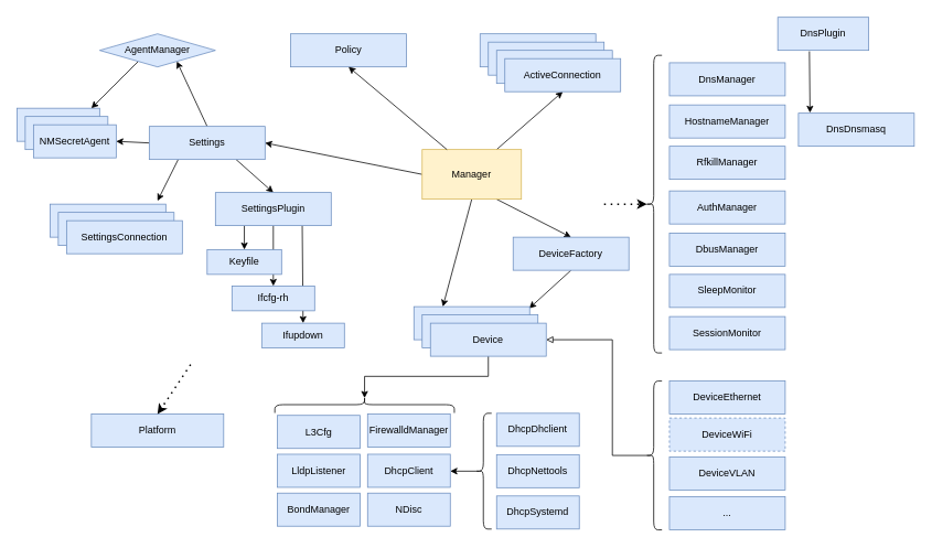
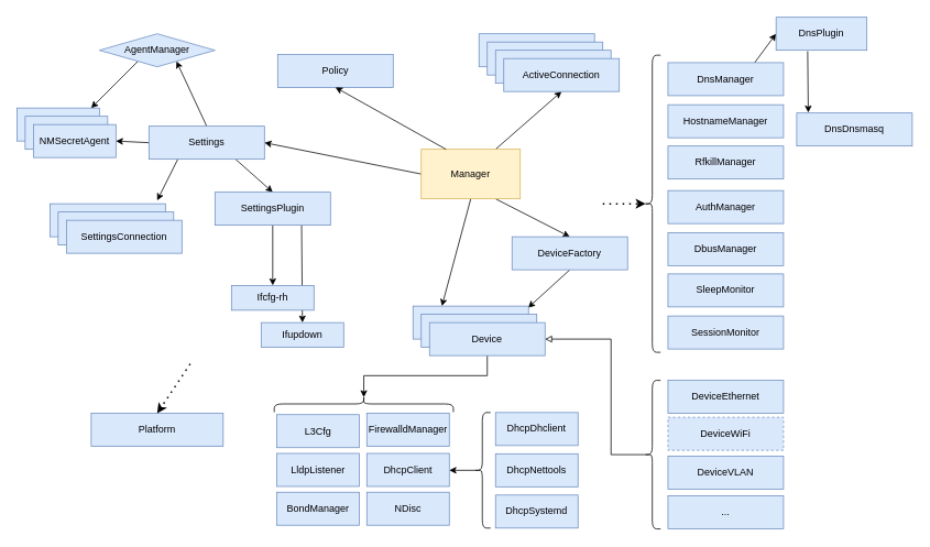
- <mxCell id="15" value="&lt;div&gt;Policy&lt;/div&gt;" style="rounded=0;whiteSpace=wrap;html=1;fillColor=#dae8fc;strokeColor=#6c8ebf;" parent="1" vertex="1"><mxGeometry x="351" y="40" width="140" height="40" as="geometry" /></mxCell>
+ <mxCell id="15" value="&lt;div&gt;Policy&lt;/div&gt;" style="rounded=0;whiteSpace=wrap;html=1;fillColor=#dae8fc;strokeColor=#6c8ebf;" parent="1" vertex="1"><mxGeometry x="336" y="65" width="140" height="40" as="geometry" /></mxCell>
+ <mxCell id="22" style="rounded=0;orthogonalLoop=1;jettySize=auto;html=1;exitX=0.75;exitY=0;exitDx=0;exitDy=0;entryX=0;entryY=0.5;entryDx=0;entryDy=0;" edge="1" parent="1" source="23" target="71"><mxGeometry relative="1" as="geometry" /></mxCell>
- <mxCell id="35" style="rounded=0;orthogonalLoop=1;jettySize=auto;html=1;exitX=0.25;exitY=1;exitDx=0;exitDy=0;entryX=0.5;entryY=0;entryDx=0;entryDy=0;" parent="1" source="38" target="39" edge="1"><mxGeometry relative="1" as="geometry" /></mxCell>
- <mxCell id="39" value="Keyfile" style="rounded=0;whiteSpace=wrap;html=1;fillColor=#dae8fc;strokeColor=#6c8ebf;" parent="1" vertex="1"><mxGeometry x="250" y="301" width="90" height="30" as="geometry" /></mxCell>
